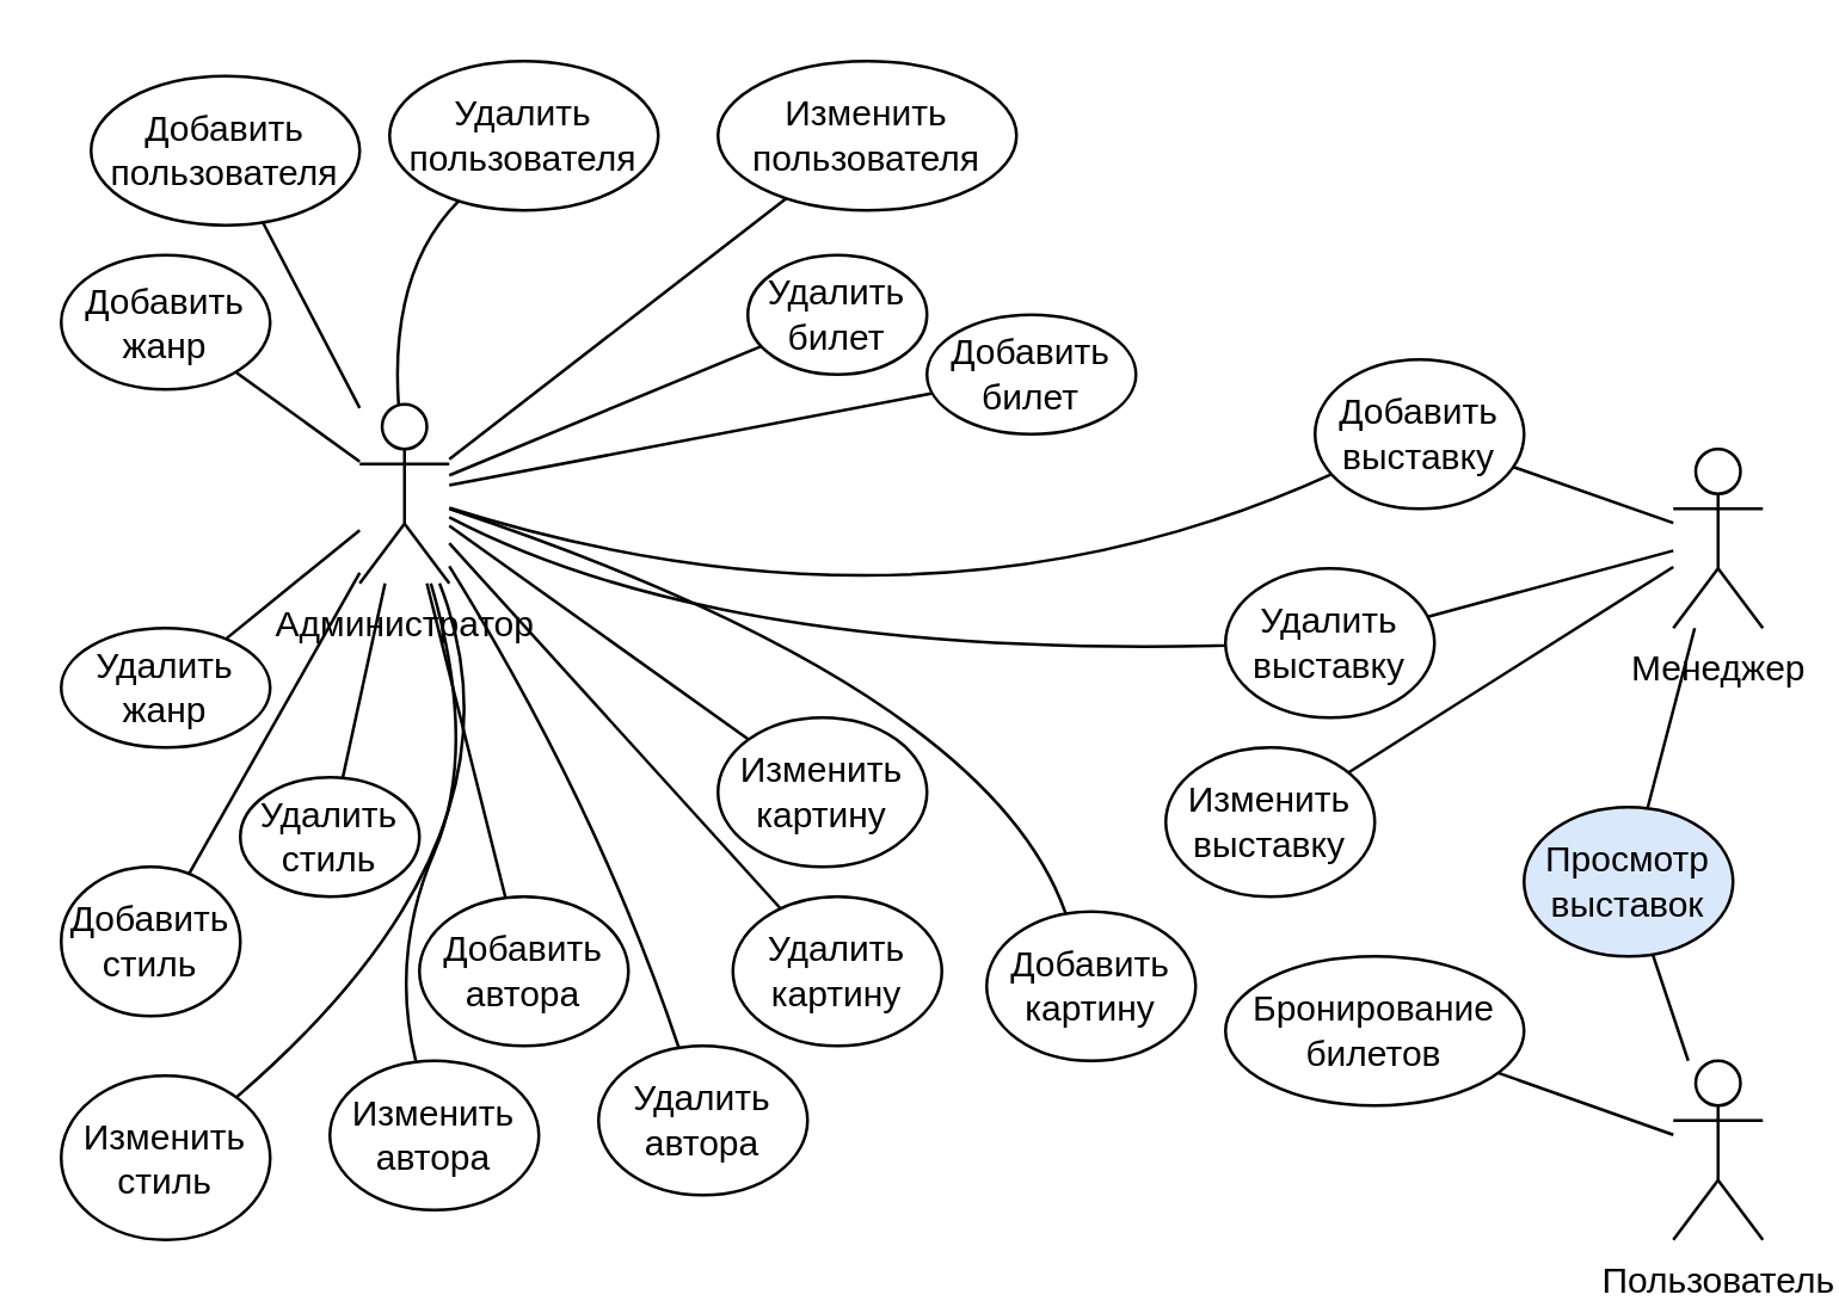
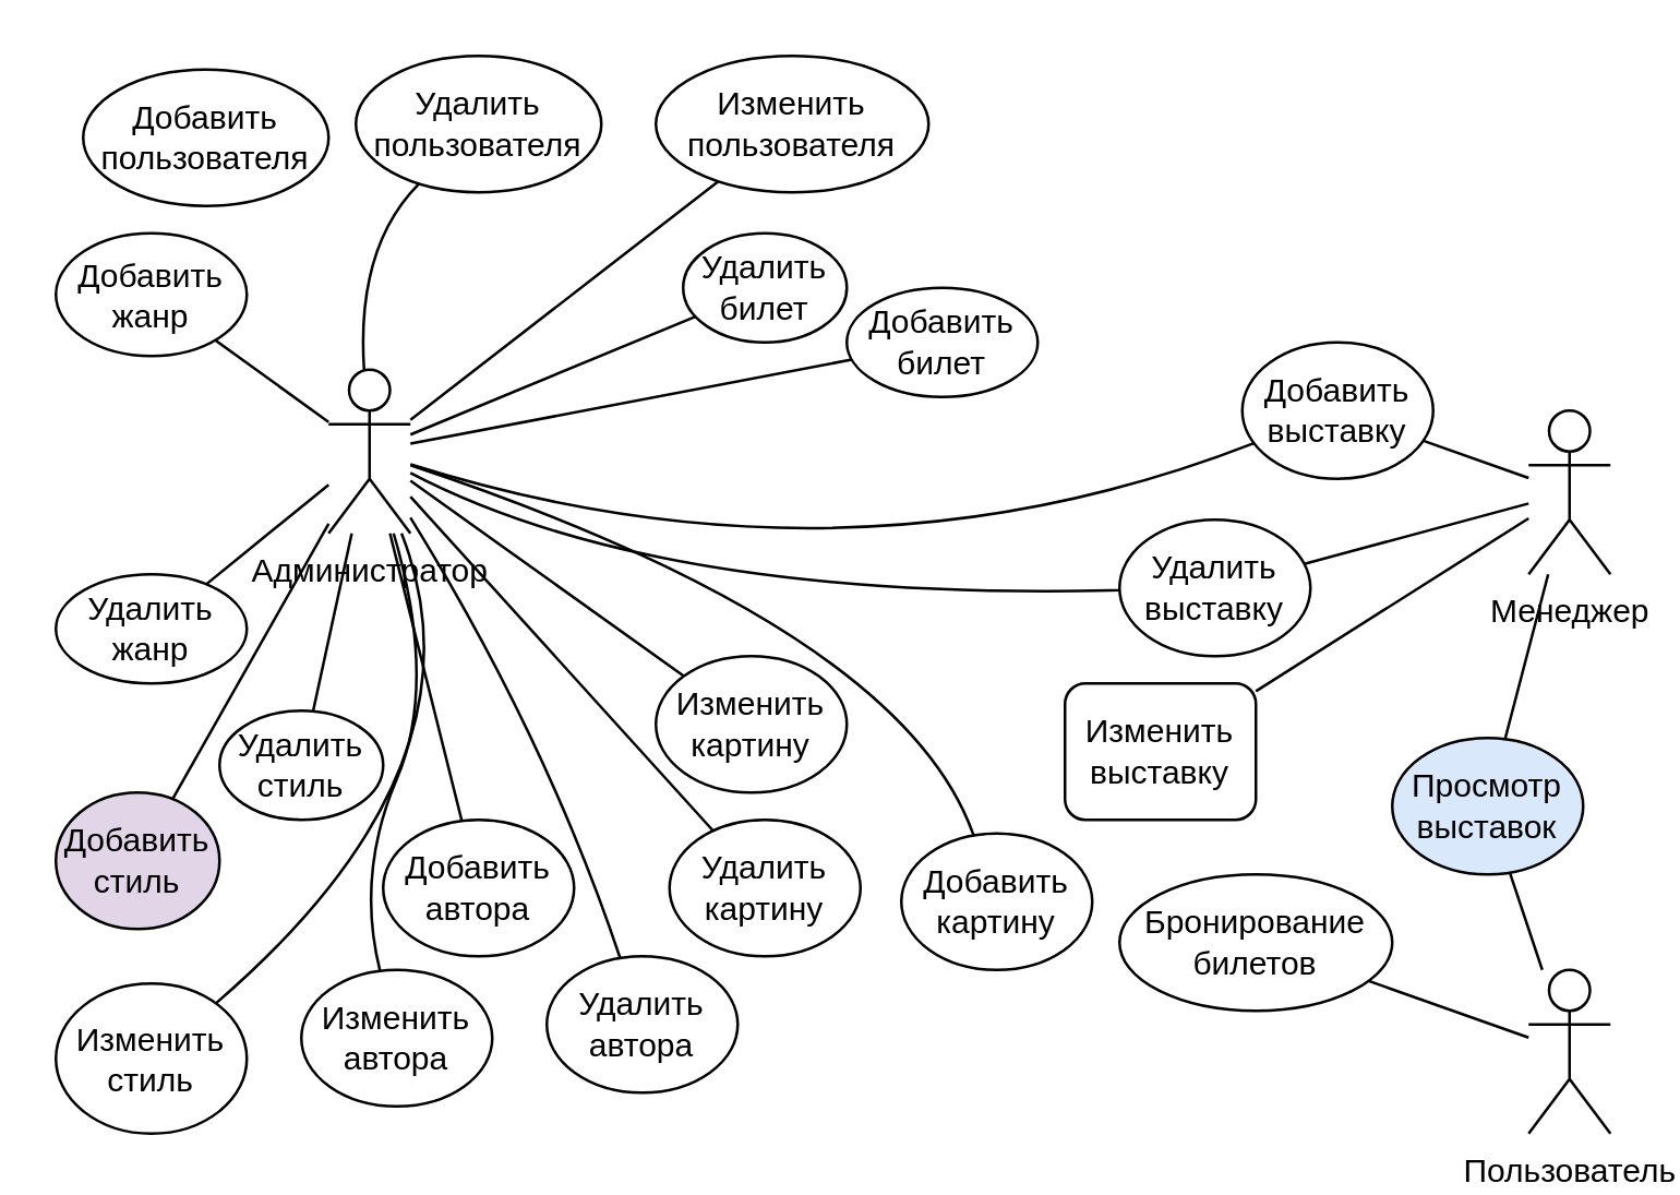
- <mxCell id="6" value="" style="curved=1;endArrow=none;html=1;rounded=0;startFill=0;" parent="1" source="2" target="3" edge="1"><mxGeometry width="50" height="50" relative="1" as="geometry"><mxPoint x="160" y="170" as="sourcePoint" /><mxPoint x="210" y="120" as="targetPoint" /><Array as="points" /></mxGeometry></mxCell>
- <mxCell id="29" value="Добавить&lt;div&gt;выставку&lt;/div&gt;" style="ellipse;whiteSpace=wrap;html=1;" parent="1" vertex="1"><mxGeometry x="440" y="120" width="70" height="50" as="geometry" /></mxCell>
+ <mxCell id="29" value="Добавить&lt;div&gt;выставку&lt;/div&gt;" style="ellipse;whiteSpace=wrap;html=1;" parent="1" vertex="1"><mxGeometry x="455" y="125" width="70" height="50" as="geometry" /></mxCell>
- <mxCell id="31" value="Изменить&lt;br&gt;&lt;div&gt;выставку&lt;/div&gt;" style="ellipse;whiteSpace=wrap;html=1;" parent="1" vertex="1"><mxGeometry x="390" y="250" width="70" height="50" as="geometry" /></mxCell>
+ <mxCell id="31" value="Изменить&lt;br&gt;&lt;div&gt;выставку&lt;/div&gt;" style="whiteSpace=wrap;html=1;rounded=1;" parent="1" vertex="1"><mxGeometry x="390" y="250" width="70" height="50" as="geometry" /></mxCell>
- <mxCell id="17" value="Добавить&lt;div&gt;стиль&lt;/div&gt;" style="ellipse;whiteSpace=wrap;html=1;" parent="1" vertex="1"><mxGeometry x="20" y="290" width="60" height="50" as="geometry" /></mxCell>
+ <mxCell id="17" value="Добавить&lt;div&gt;стиль&lt;/div&gt;" style="ellipse;whiteSpace=wrap;html=1;fillColor=#e1d5e7;" parent="1" vertex="1"><mxGeometry x="20" y="290" width="60" height="50" as="geometry" /></mxCell>
